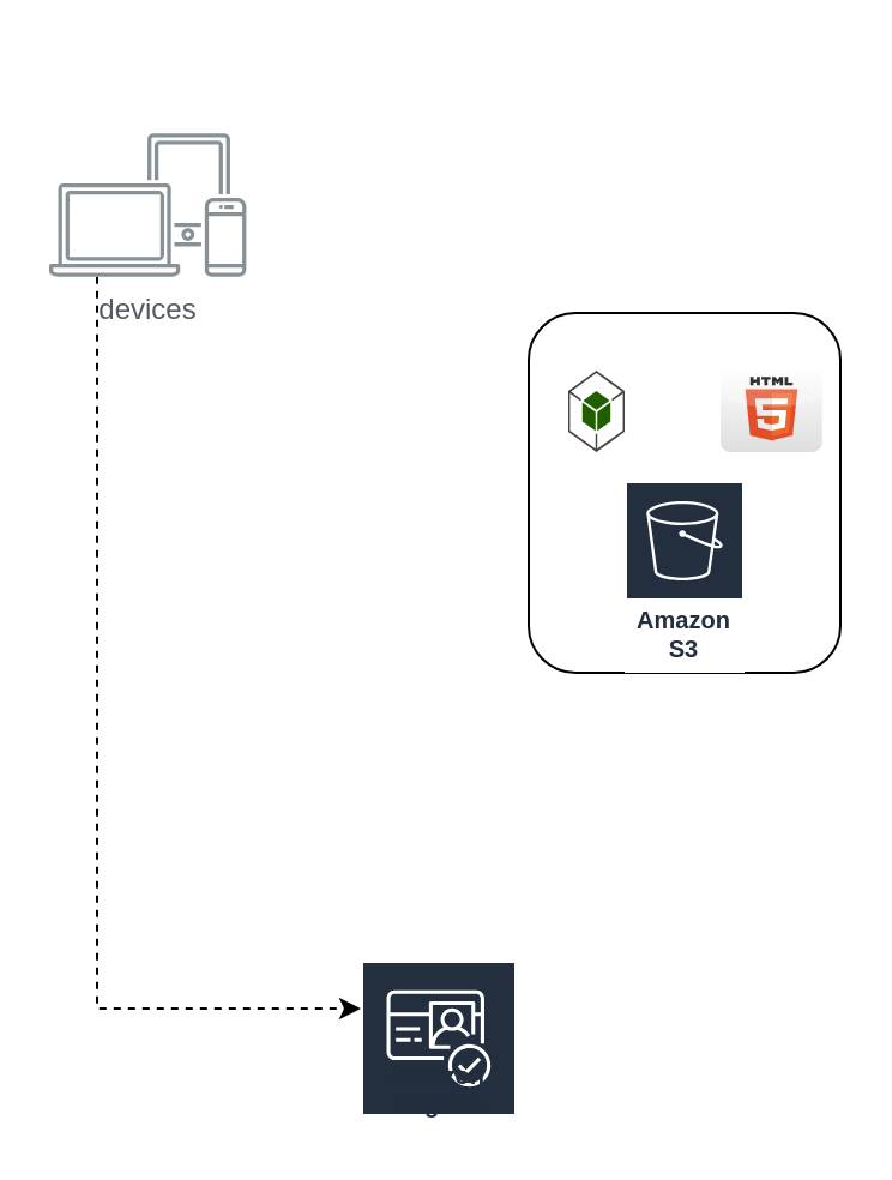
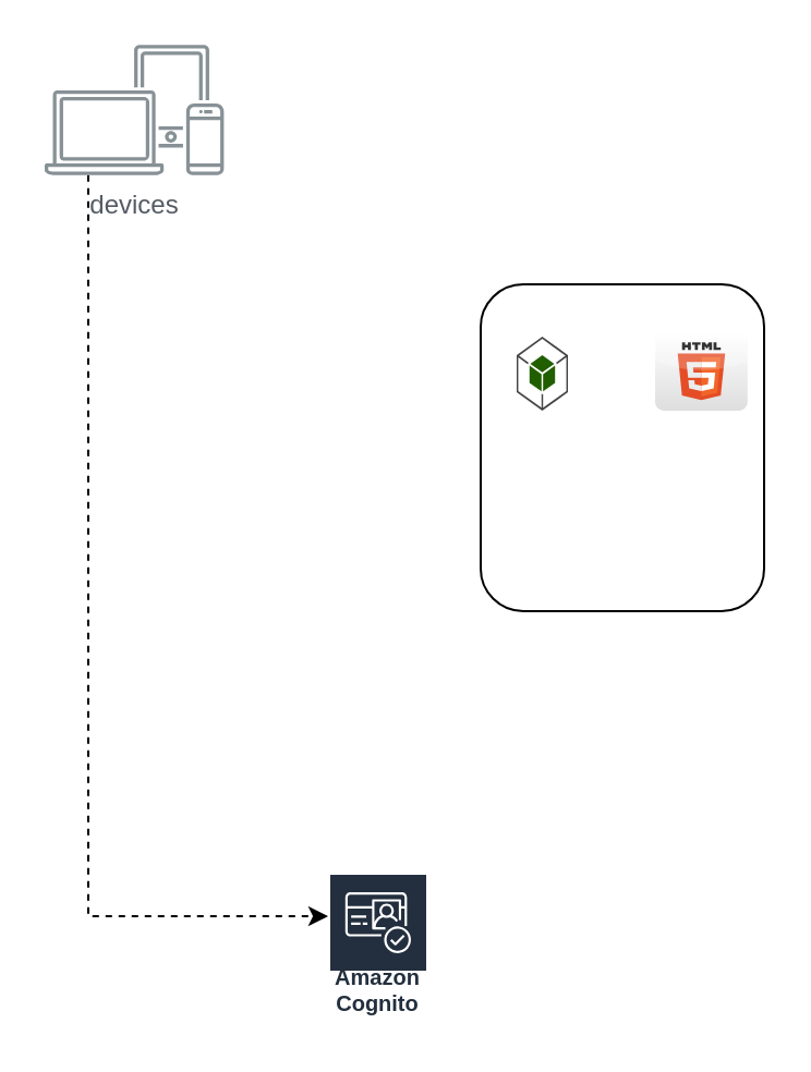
- <mxCell id="4" value="devices" style="sketch=0;outlineConnect=0;gradientColor=none;fontColor=#545B64;strokeColor=none;fillColor=#879196;dashed=0;verticalLabelPosition=bottom;verticalAlign=top;align=center;html=1;fontSize=12;fontStyle=0;aspect=fixed;shape=mxgraph.aws4.illustration_devices;pointerEvents=1" vertex="1" parent="1"><mxGeometry x="20" y="55" width="82.19" height="60" as="geometry" /></mxCell>
+ <mxCell id="4" value="devices" style="sketch=0;outlineConnect=0;gradientColor=none;fontColor=#545B64;strokeColor=none;fillColor=#879196;dashed=0;verticalLabelPosition=bottom;verticalAlign=top;align=center;html=1;fontSize=12;fontStyle=0;aspect=fixed;shape=mxgraph.aws4.illustration_devices;pointerEvents=1" vertex="1" parent="1"><mxGeometry x="20" y="20" width="82.19" height="60" as="geometry" /></mxCell>
- <mxCell id="6" value="Amazon S3" style="sketch=0;outlineConnect=0;fontColor=#232F3E;gradientColor=none;strokeColor=#ffffff;fillColor=#232F3E;dashed=0;verticalLabelPosition=middle;verticalAlign=bottom;align=center;html=1;whiteSpace=wrap;fontSize=10;fontStyle=1;spacing=3;shape=mxgraph.aws4.productIcon;prIcon=mxgraph.aws4.s3;" vertex="1" parent="1"><mxGeometry x="260" y="200" width="50" height="80" as="geometry" /></mxCell>
- <mxCell id="2" value="Amazon Cognito" style="sketch=0;outlineConnect=0;fontColor=#232F3E;gradientColor=none;strokeColor=#ffffff;fillColor=#232F3E;dashed=0;verticalLabelPosition=middle;verticalAlign=bottom;align=center;html=1;whiteSpace=wrap;fontSize=10;fontStyle=1;spacing=3;shape=mxgraph.aws4.productIcon;prIcon=mxgraph.aws4.cognito;" vertex="1" parent="1"><mxGeometry x="150" y="400" width="65" height="70" as="geometry" /></mxCell>
+ <mxCell id="2" value="Amazon Cognito" style="sketch=0;outlineConnect=0;fontColor=#232F3E;gradientColor=none;strokeColor=#ffffff;fillColor=#232F3E;dashed=0;verticalLabelPosition=middle;verticalAlign=bottom;align=center;html=1;whiteSpace=wrap;fontSize=10;fontStyle=1;spacing=3;shape=mxgraph.aws4.productIcon;prIcon=mxgraph.aws4.cognito;" vertex="1" parent="1"><mxGeometry x="150" y="400" width="46" height="70" as="geometry" /></mxCell>
